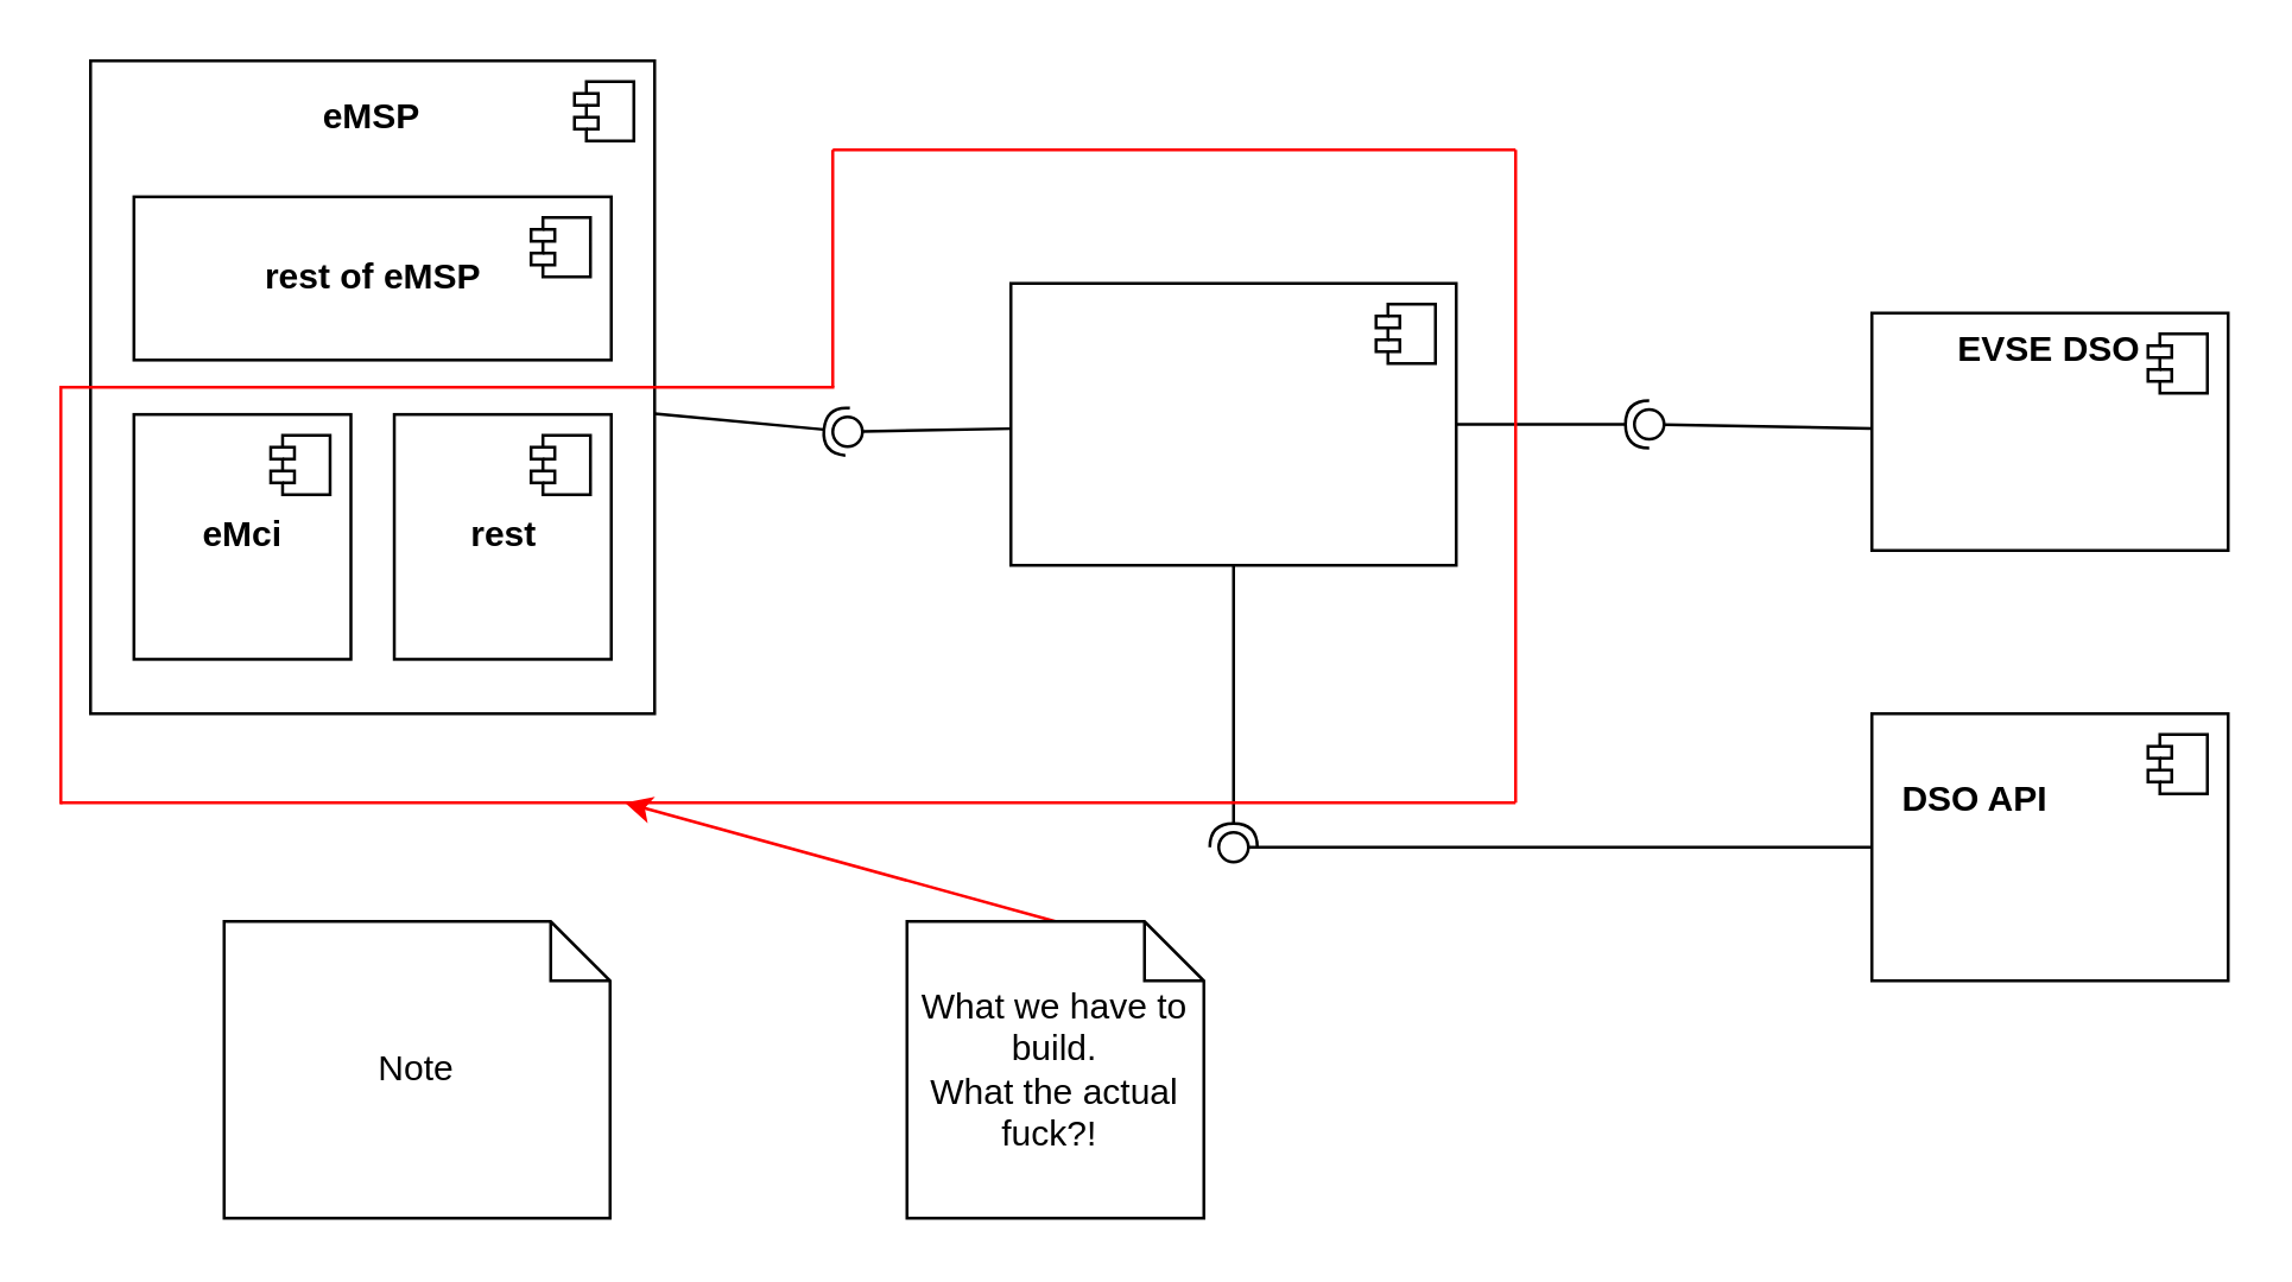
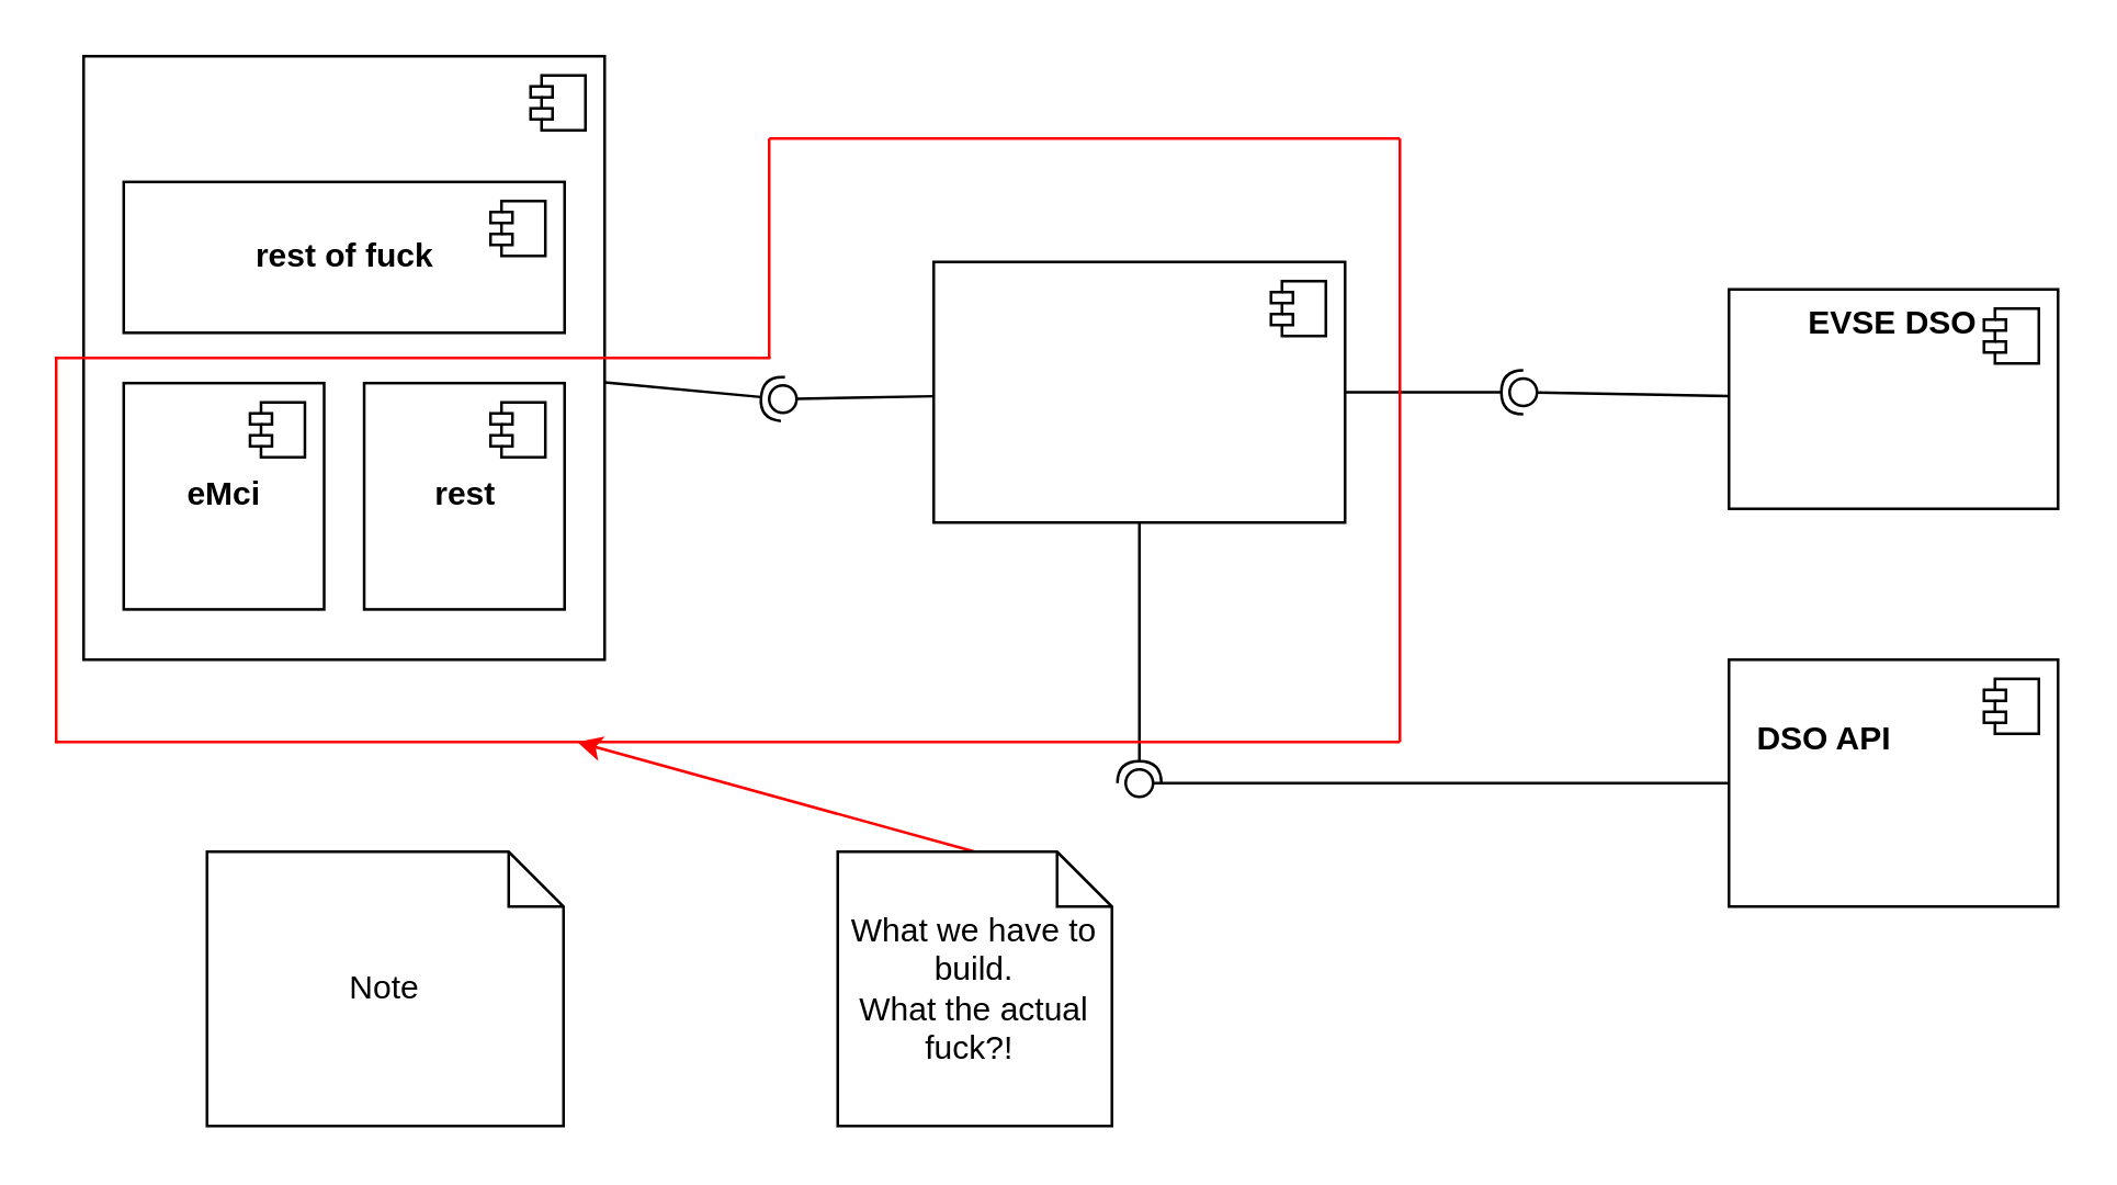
- <mxCell id="7" value="eMSP" style="text;align=center;fontStyle=1;verticalAlign=middle;spacingLeft=3;spacingRight=3;strokeColor=none;rotatable=0;points=[[0,0.5],[1,0.5]];portConstraint=eastwest;" vertex="1" parent="2"><mxGeometry x="65.769" y="9.167" width="58.462" height="18.333" as="geometry" /></mxCell>
- <mxCell id="10" value="&lt;b&gt;rest of eMSP&lt;/b&gt;" style="html=1;dropTarget=0;" vertex="1" parent="2"><mxGeometry x="14.615" y="45.833" width="160.769" height="55" as="geometry" /></mxCell>
+ <mxCell id="10" value="&lt;b&gt;rest of fuck&lt;/b&gt;" style="html=1;dropTarget=0;" vertex="1" parent="2"><mxGeometry x="14.615" y="45.833" width="160.769" height="55" as="geometry" /></mxCell>
